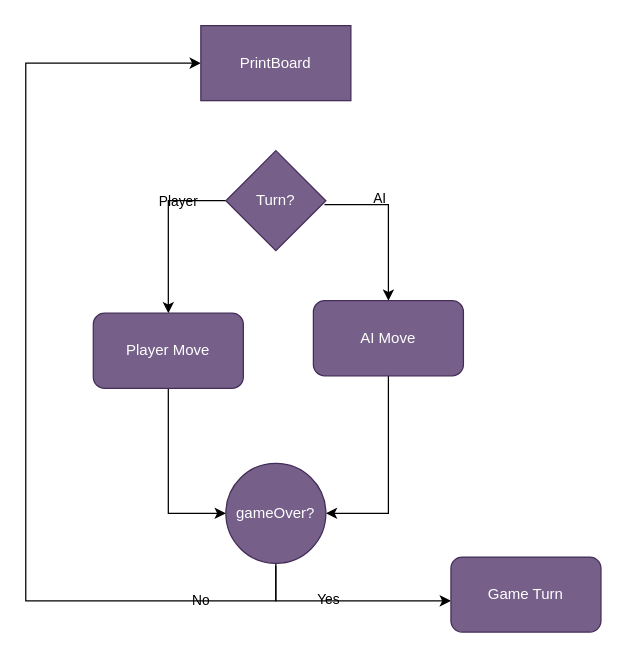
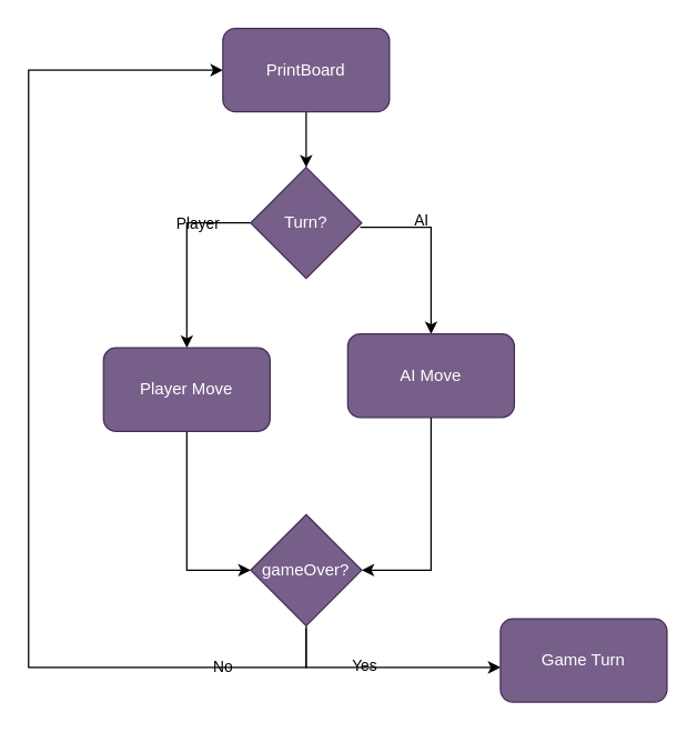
- <mxCell id="17" value="PrintBoard" style="whiteSpace=wrap;html=1;labelBackgroundColor=none;labelBorderColor=none;textShadow=0;fillColor=#76608a;fontColor=#ffffff;strokeColor=#432D57;rounded=0;" vertex="1" parent="1"><mxGeometry x="160" y="20" width="120" height="60" as="geometry" /></mxCell>
+ <mxCell id="17" value="PrintBoard" style="rounded=1;whiteSpace=wrap;html=1;labelBackgroundColor=none;labelBorderColor=none;textShadow=0;fillColor=#76608a;fontColor=#ffffff;strokeColor=#432D57;" vertex="1" parent="1"><mxGeometry x="160" y="20" width="120" height="60" as="geometry" /></mxCell>
+ <mxCell id="16" style="edgeStyle=orthogonalEdgeStyle;rounded=0;orthogonalLoop=1;jettySize=auto;html=1;entryX=0.5;entryY=0;entryDx=0;entryDy=0;labelBackgroundColor=none;fontColor=default;" edge="1" parent="1" source="17" target="6"><mxGeometry relative="1" as="geometry" /></mxCell>
- <mxCell id="15" value="gameOver?" style="ellipse;whiteSpace=wrap;html=1;labelBackgroundColor=none;fillColor=#76608a;fontColor=#ffffff;strokeColor=#432D57;" vertex="1" parent="1"><mxGeometry x="180" y="370" width="80" height="80" as="geometry" /></mxCell>
+ <mxCell id="15" value="gameOver?" style="rhombus;whiteSpace=wrap;html=1;labelBackgroundColor=none;fillColor=#76608a;fontColor=#ffffff;strokeColor=#432D57;" vertex="1" parent="1"><mxGeometry x="180" y="370" width="80" height="80" as="geometry" /></mxCell>
